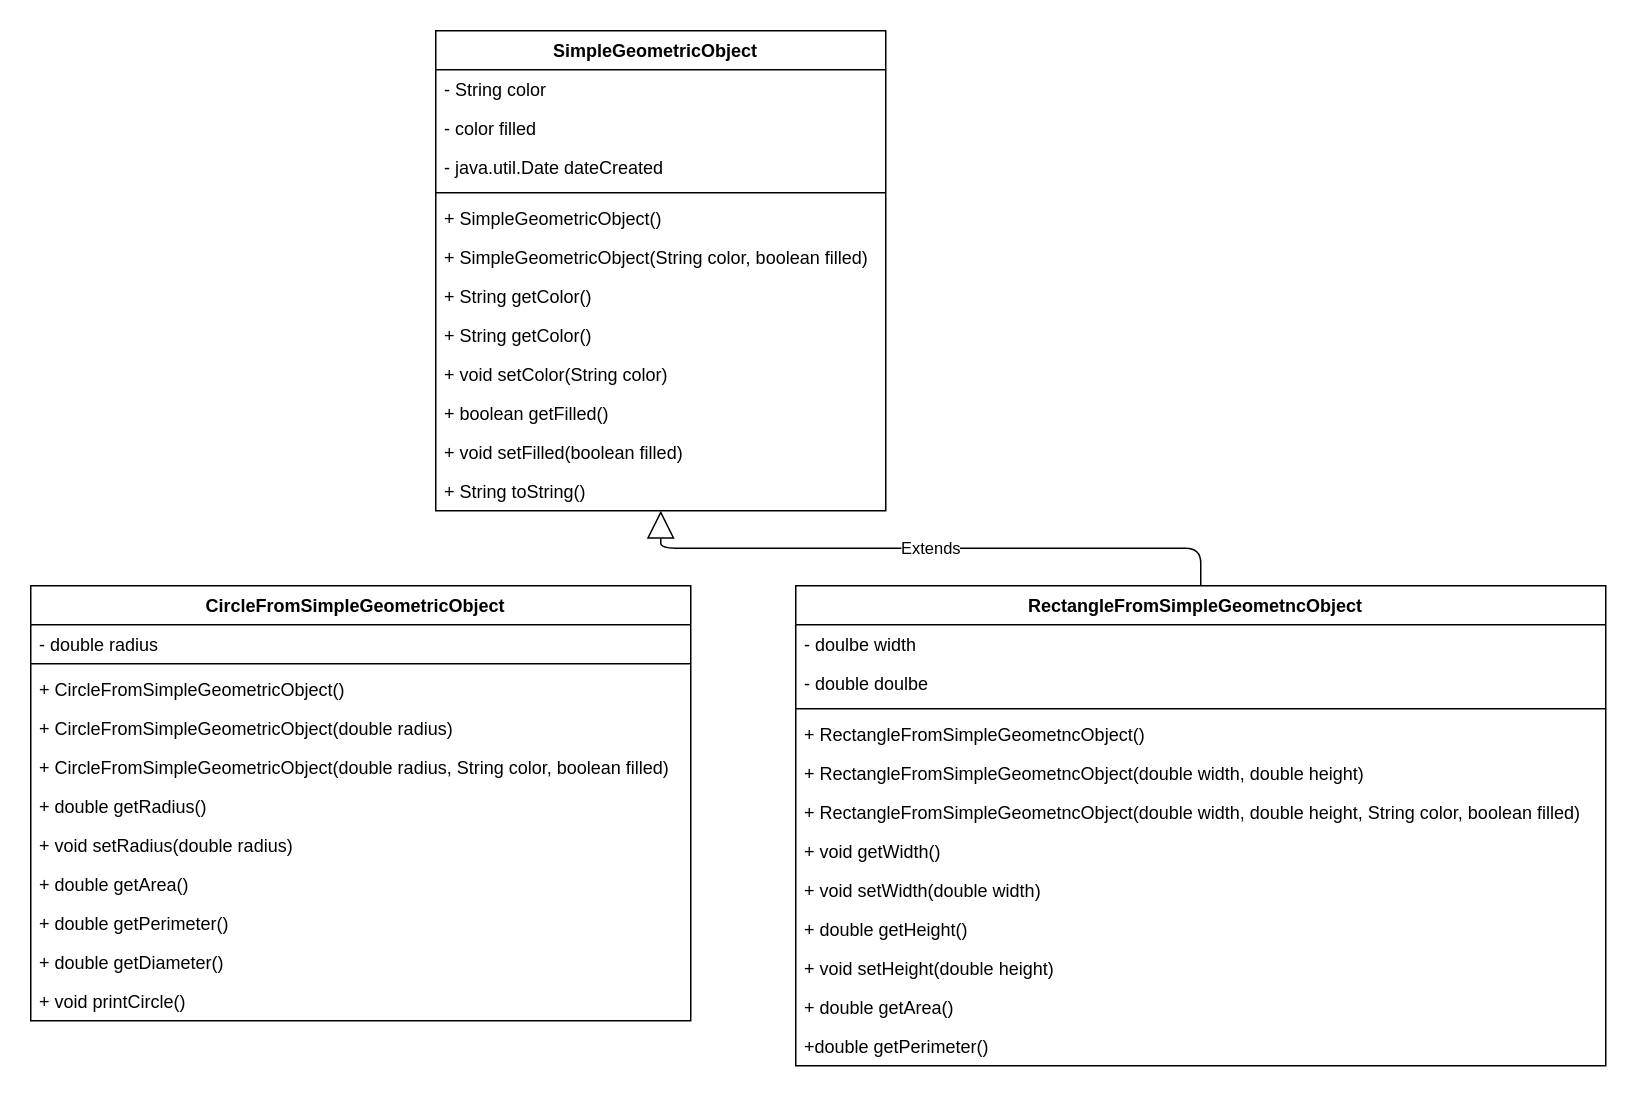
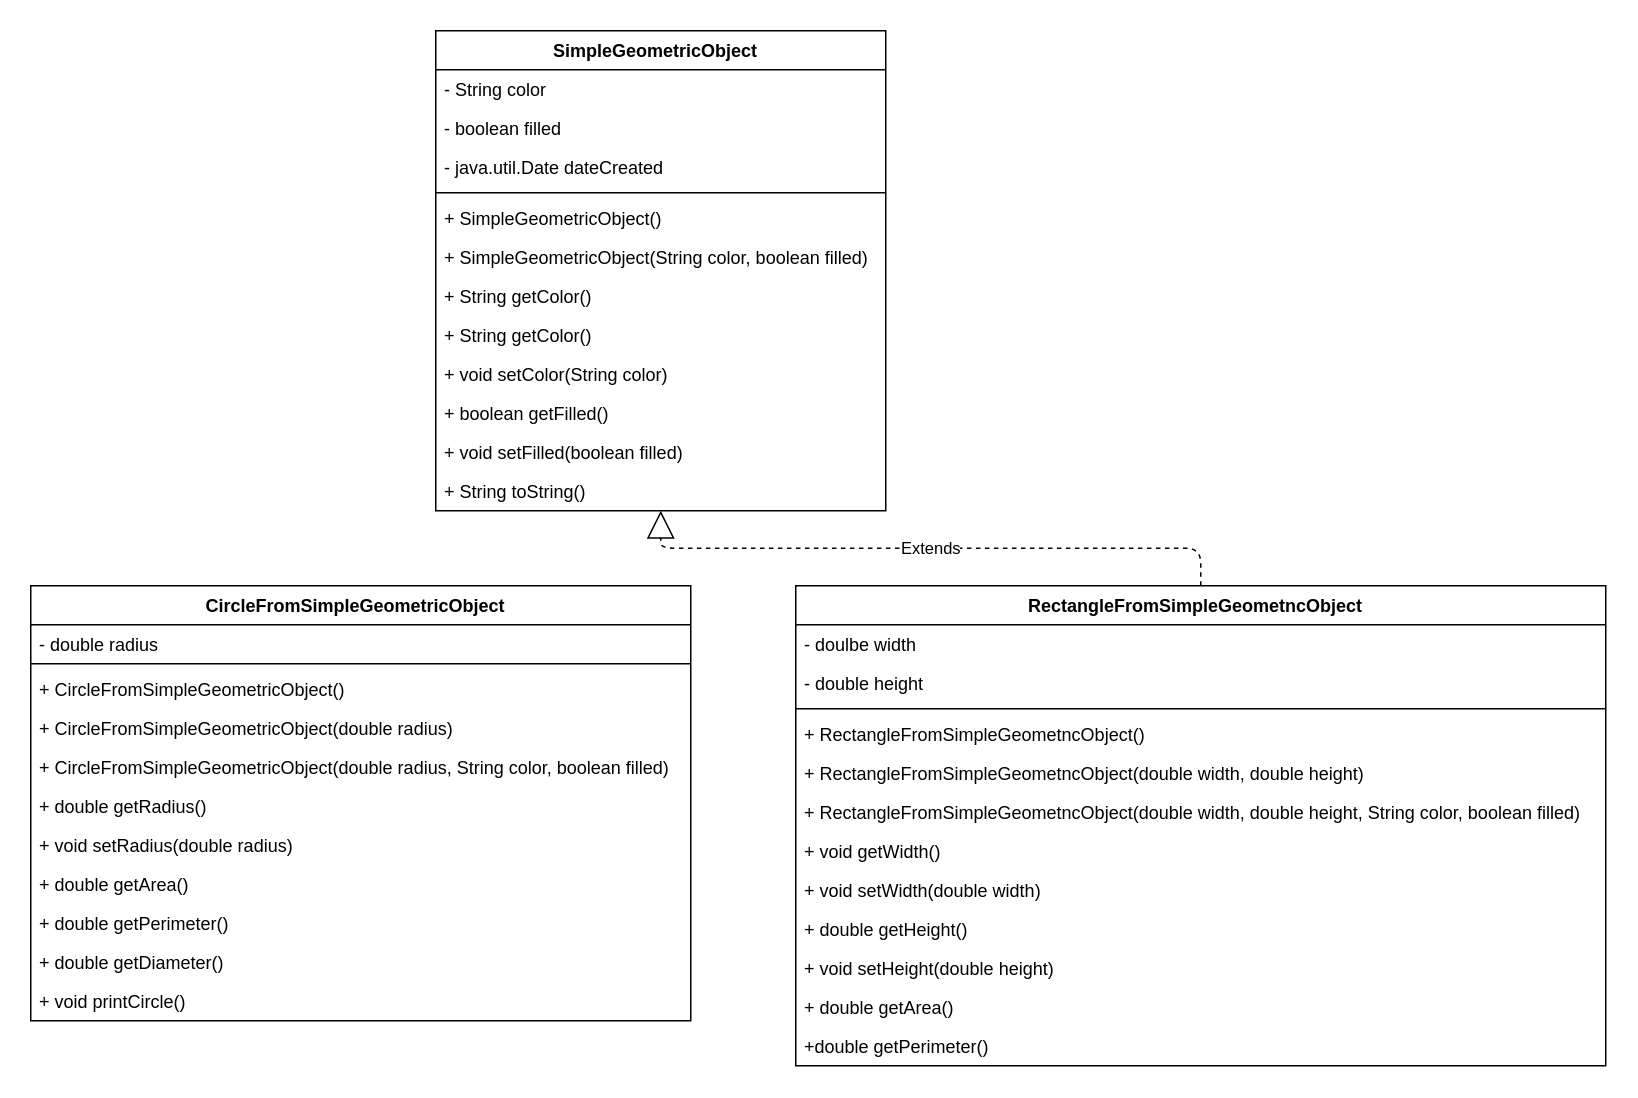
- <mxCell id="4" value="- color filled" style="text;strokeColor=none;fillColor=none;align=left;verticalAlign=top;spacingLeft=4;spacingRight=4;overflow=hidden;rotatable=0;points=[[0,0.5],[1,0.5]];portConstraint=eastwest;" vertex="1" parent="2"><mxGeometry y="52" width="300" height="26" as="geometry" /></mxCell>
+ <mxCell id="4" value="- boolean filled" style="text;strokeColor=none;fillColor=none;align=left;verticalAlign=top;spacingLeft=4;spacingRight=4;overflow=hidden;rotatable=0;points=[[0,0.5],[1,0.5]];portConstraint=eastwest;" vertex="1" parent="2"><mxGeometry y="52" width="300" height="26" as="geometry" /></mxCell>
- <mxCell id="15" value="Extends" style="endArrow=block;endSize=16;endFill=0;html=1;edgeStyle=orthogonalEdgeStyle;" edge="1" parent="1" source="16" target="2"><mxGeometry width="160" relative="1" as="geometry"><mxPoint x="290" y="360" as="sourcePoint" /><mxPoint x="450" y="360" as="targetPoint" /></mxGeometry></mxCell>
+ <mxCell id="15" value="Extends" style="endArrow=block;endSize=16;endFill=0;html=1;edgeStyle=orthogonalEdgeStyle;dashed=1;" edge="1" parent="1" source="16" target="2"><mxGeometry width="160" relative="1" as="geometry"><mxPoint x="290" y="360" as="sourcePoint" /><mxPoint x="450" y="360" as="targetPoint" /></mxGeometry></mxCell>
- <mxCell id="18" value="- double doulbe" style="text;strokeColor=none;fillColor=none;align=left;verticalAlign=top;spacingLeft=4;spacingRight=4;overflow=hidden;rotatable=0;points=[[0,0.5],[1,0.5]];portConstraint=eastwest;" vertex="1" parent="16"><mxGeometry y="52" width="540" height="26" as="geometry" /></mxCell>
+ <mxCell id="18" value="- double height" style="text;strokeColor=none;fillColor=none;align=left;verticalAlign=top;spacingLeft=4;spacingRight=4;overflow=hidden;rotatable=0;points=[[0,0.5],[1,0.5]];portConstraint=eastwest;" vertex="1" parent="16"><mxGeometry y="52" width="540" height="26" as="geometry" /></mxCell>
